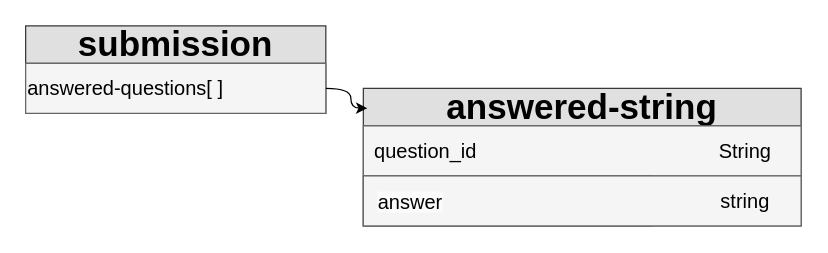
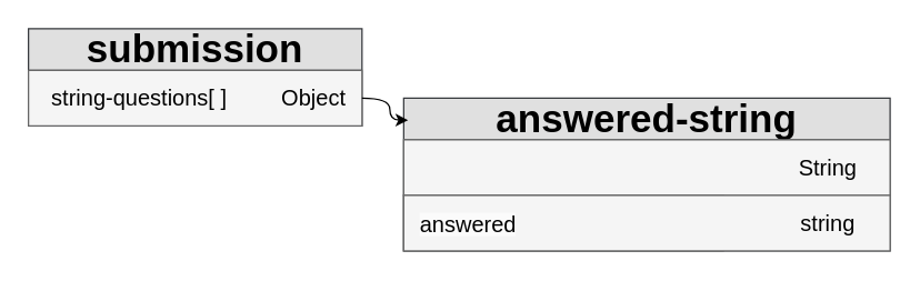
- <mxCell id="4" value="&lt;span style=&quot;font-size: 16px;&quot;&gt;answered-questions[ ]&lt;/span&gt;" style="text;html=1;align=center;verticalAlign=middle;whiteSpace=wrap;rounded=0;" vertex="1" parent="2"><mxGeometry y="35" width="160" height="30" as="geometry" /></mxCell>
+ <mxCell id="4" value="&lt;span style=&quot;font-size: 16px;&quot;&gt;string-questions[ ]&lt;/span&gt;" style="text;html=1;align=center;verticalAlign=middle;whiteSpace=wrap;rounded=0;" vertex="1" parent="2"><mxGeometry y="35" width="160" height="30" as="geometry" /></mxCell>
+ <mxCell id="5" value="&lt;font style=&quot;font-size: 16px;&quot;&gt;Object&lt;/font&gt;" style="text;html=1;align=center;verticalAlign=middle;resizable=0;points=[];autosize=1;strokeColor=none;fillColor=none;" vertex="1" parent="2"><mxGeometry x="170" y="35" width="70" height="30" as="geometry" /></mxCell>
- <mxCell id="8" value="&lt;span style=&quot;font-size: 16px;&quot;&gt;question_id&lt;/span&gt;" style="text;html=1;align=center;verticalAlign=middle;whiteSpace=wrap;rounded=0;" vertex="1" parent="6"><mxGeometry x="10" y="35" width="80" height="30" as="geometry" /></mxCell>
- <mxCell id="11" value="&lt;span style=&quot;color: rgb(0, 0, 0); font-family: Helvetica; font-size: 16px; font-style: normal; font-variant-ligatures: normal; font-variant-caps: normal; font-weight: 400; letter-spacing: normal; orphans: 2; text-align: center; text-indent: 0px; text-transform: none; widows: 2; word-spacing: 0px; -webkit-text-stroke-width: 0px; white-space: normal; background-color: rgb(251, 251, 251); text-decoration-thickness: initial; text-decoration-style: initial; text-decoration-color: initial; display: inline !important; float: none;&quot;&gt;answer&lt;/span&gt;" style="text;whiteSpace=wrap;html=1;" vertex="1" parent="6"><mxGeometry x="10" y="75" width="110" height="30" as="geometry" /></mxCell>
+ <mxCell id="11" value="&lt;span style=&quot;color: rgb(0, 0, 0); font-family: Helvetica; font-size: 16px; font-style: normal; font-variant-ligatures: normal; font-variant-caps: normal; font-weight: 400; letter-spacing: normal; orphans: 2; text-align: center; text-indent: 0px; text-transform: none; widows: 2; word-spacing: 0px; -webkit-text-stroke-width: 0px; white-space: normal; background-color: rgb(251, 251, 251); text-decoration-thickness: initial; text-decoration-style: initial; text-decoration-color: initial; display: inline !important; float: none;&quot;&gt;answered&lt;/span&gt;" style="text;whiteSpace=wrap;html=1;" vertex="1" parent="6"><mxGeometry x="10" y="75" width="110" height="30" as="geometry" /></mxCell>
